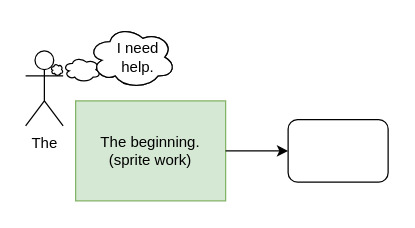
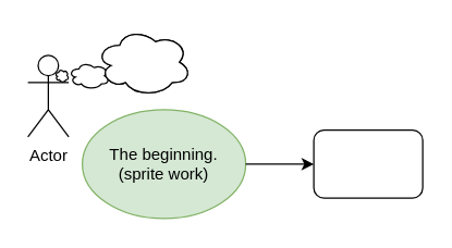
- <mxCell id="7" value="I need help." style="text;html=1;strokeColor=none;fillColor=none;align=center;verticalAlign=middle;whiteSpace=wrap;rounded=0;" vertex="1" parent="1"><mxGeometry x="80" y="30" width="60" height="30" as="geometry" /></mxCell>
- <mxCell id="2" value="The" style="shape=umlActor;verticalLabelPosition=bottom;verticalAlign=top;html=1;outlineConnect=0;" vertex="1" parent="1"><mxGeometry y="40" width="30" height="60" as="geometry" x="20" /></mxCell>
+ <mxCell id="2" value="Actor" style="shape=umlActor;verticalLabelPosition=bottom;verticalAlign=top;html=1;outlineConnect=0;" vertex="1" parent="1"><mxGeometry y="40" width="30" height="60" as="geometry" x="20" /></mxCell>
- <mxCell id="8" value="The beginning.&lt;br&gt;(sprite work)" style="whiteSpace=wrap;html=1;fillColor=#d5e8d4;strokeColor=#82b366;rounded=0;" vertex="1" parent="1"><mxGeometry x="60" y="80" width="120" height="80" as="geometry" /></mxCell>
+ <mxCell id="8" value="The beginning.&lt;br&gt;(sprite work)" style="ellipse;whiteSpace=wrap;html=1;fillColor=#d5e8d4;strokeColor=#82b366;" vertex="1" parent="1"><mxGeometry x="60" y="80" width="120" height="80" as="geometry" /></mxCell>
